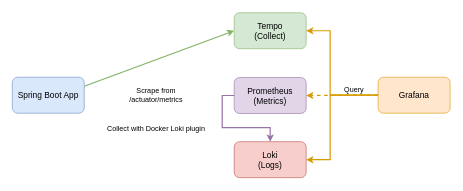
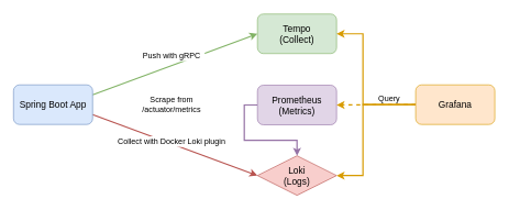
+ <mxCell id="14" value="Push with gRPC" style="text;html=1;strokeColor=none;fillColor=#FFFFFF;align=center;verticalAlign=middle;whiteSpace=wrap;rounded=0;fontColor=#000000;" parent="1" vertex="1"><mxGeometry x="210" y="76" width="100" height="16" as="geometry" /></mxCell>
+ <mxCell id="3" style="rounded=0;orthogonalLoop=1;jettySize=auto;html=1;exitX=1;exitY=0.75;exitDx=0;exitDy=0;entryX=0;entryY=0.5;entryDx=0;entryDy=0;fontSize=14;fillColor=#f8cecc;strokeColor=#b85450;strokeWidth=2;fontColor=#000000;" parent="1" source="4" target="8" edge="1"><mxGeometry relative="1" as="geometry" /></mxCell>
- <mxCell id="8" value="Loki&lt;br style=&quot;font-size: 14px;&quot;&gt;(Logs)" style="rounded=1;whiteSpace=wrap;html=1;fontSize=14;fillColor=#f8cecc;strokeColor=#b85450;fontColor=#000000;" parent="1" vertex="1"><mxGeometry x="390" y="235.5" width="120" height="60" as="geometry" /></mxCell>
+ <mxCell id="8" value="Loki&lt;br style=&quot;font-size: 14px;&quot;&gt;(Logs)" style="rhombus;whiteSpace=wrap;html=1;fontSize=14;fillColor=#f8cecc;strokeColor=#b85450;fontColor=#000000;" parent="1" vertex="1"><mxGeometry x="390" y="235.5" width="120" height="60" as="geometry" /></mxCell>
